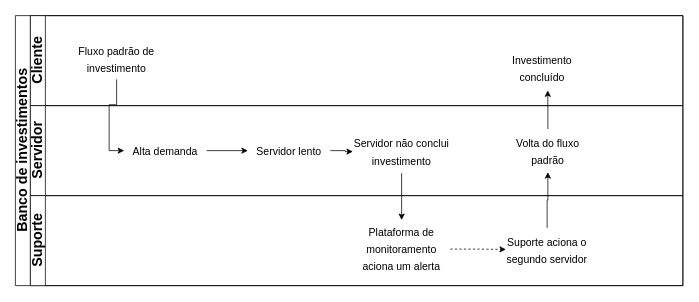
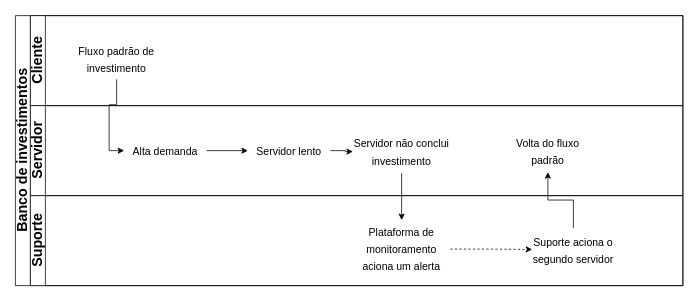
- <mxCell id="5" value="&lt;font style=&quot;font-size: 14px;&quot;&gt;Investimento concluído&lt;/font&gt;" style="text;html=1;strokeColor=none;fillColor=none;align=center;verticalAlign=middle;whiteSpace=wrap;rounded=0;fontSize=19;" vertex="1" parent="3"><mxGeometry x="620" y="40" width="125" height="60" as="geometry" /></mxCell>
- <mxCell id="19" style="edgeStyle=orthogonalEdgeStyle;rounded=0;orthogonalLoop=1;jettySize=auto;html=1;entryX=0.559;entryY=0.995;entryDx=0;entryDy=0;entryPerimeter=0;fontSize=14;" edge="1" parent="2" source="12" target="5"><mxGeometry relative="1" as="geometry" /></mxCell>
- <mxCell id="16" value="&lt;font style=&quot;font-size: 14px;&quot;&gt;Suporte aciona o segundo servidor&lt;br&gt;&lt;/font&gt;" style="text;html=1;strokeColor=none;fillColor=none;align=center;verticalAlign=middle;whiteSpace=wrap;rounded=0;fontSize=19;" vertex="1" parent="13"><mxGeometry x="634" y="43" width="110" height="57.5" as="geometry" /></mxCell>
+ <mxCell id="16" value="&lt;font style=&quot;font-size: 14px;&quot;&gt;Suporte aciona o segundo servidor&lt;br&gt;&lt;/font&gt;" style="text;html=1;strokeColor=none;fillColor=none;align=center;verticalAlign=middle;whiteSpace=wrap;rounded=0;fontSize=19;" vertex="1" parent="13"><mxGeometry x="669" y="43" width="110" height="57.5" as="geometry" /></mxCell>
